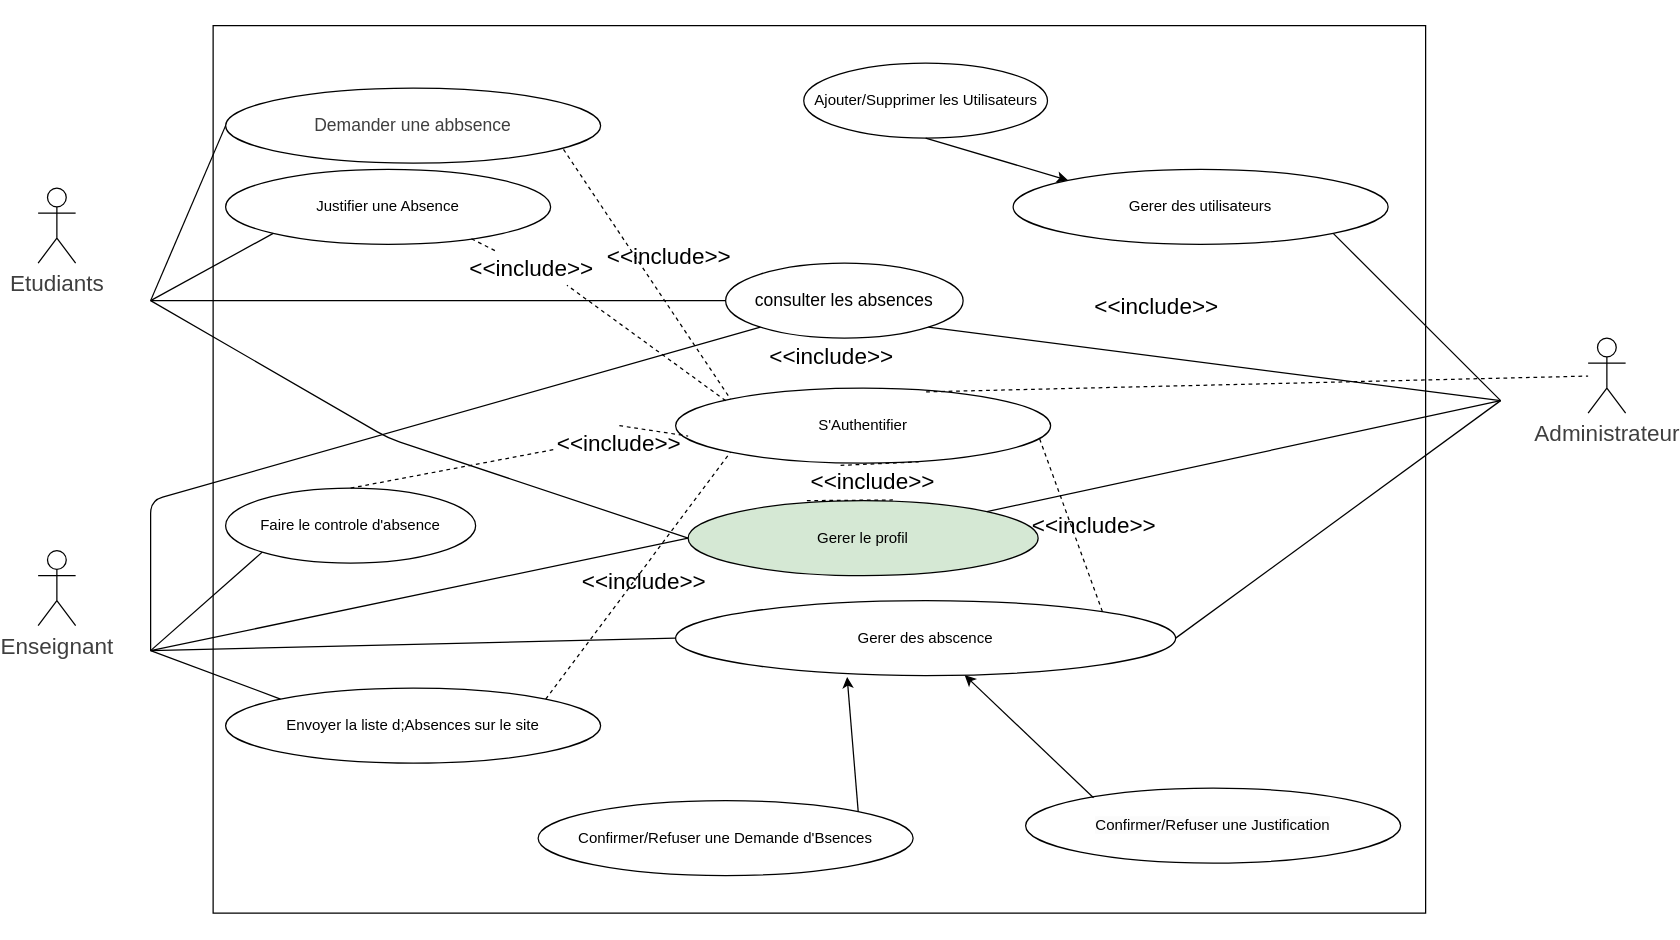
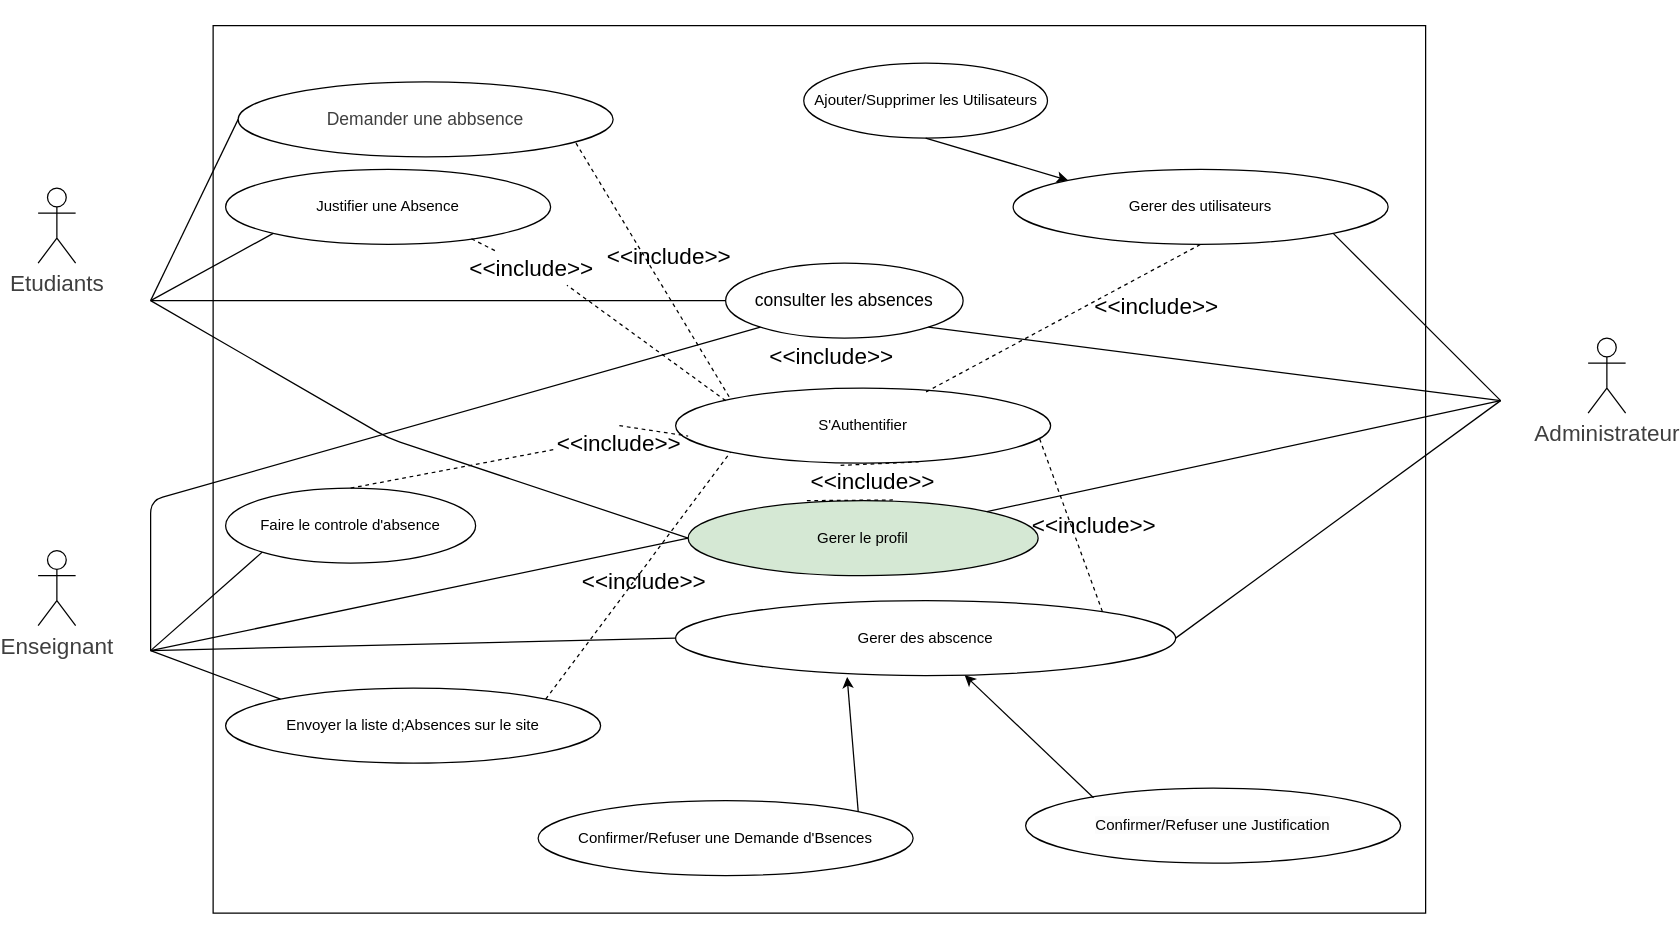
- <mxCell id="4" value="&lt;span style=&quot;color: rgb(63, 63, 63); font-size: 14px;&quot;&gt;Demander une abbsence&lt;/span&gt;" style="ellipse;whiteSpace=wrap;html=1;" vertex="1" parent="1"><mxGeometry x="170" y="70" width="300" height="60" as="geometry" /></mxCell>
+ <mxCell id="4" value="&lt;span style=&quot;color: rgb(63, 63, 63); font-size: 14px;&quot;&gt;Demander une abbsence&lt;/span&gt;" style="ellipse;whiteSpace=wrap;html=1;" vertex="1" parent="1"><mxGeometry x="180" y="65" width="300" height="60" as="geometry" /></mxCell>
- <mxCell id="19" value="" style="endArrow=none;dashed=1;html=1;exitX=0.668;exitY=0.05;exitDx=0;exitDy=0;exitPerimeter=0;" edge="1" parent="1" source="11" target="36"><mxGeometry width="50" height="50" relative="1" as="geometry"><mxPoint x="640" y="344" as="sourcePoint" /><mxPoint x="705" y="300" as="targetPoint" /></mxGeometry></mxCell>
+ <mxCell id="19" value="" style="endArrow=none;dashed=1;html=1;entryX=0.5;entryY=1;entryDx=0;entryDy=0;exitX=0.668;exitY=0.05;exitDx=0;exitDy=0;exitPerimeter=0;" edge="1" parent="1" source="11" target="10"><mxGeometry width="50" height="50" relative="1" as="geometry"><mxPoint x="640" y="344" as="sourcePoint" /><mxPoint x="705" y="300" as="targetPoint" /></mxGeometry></mxCell>
